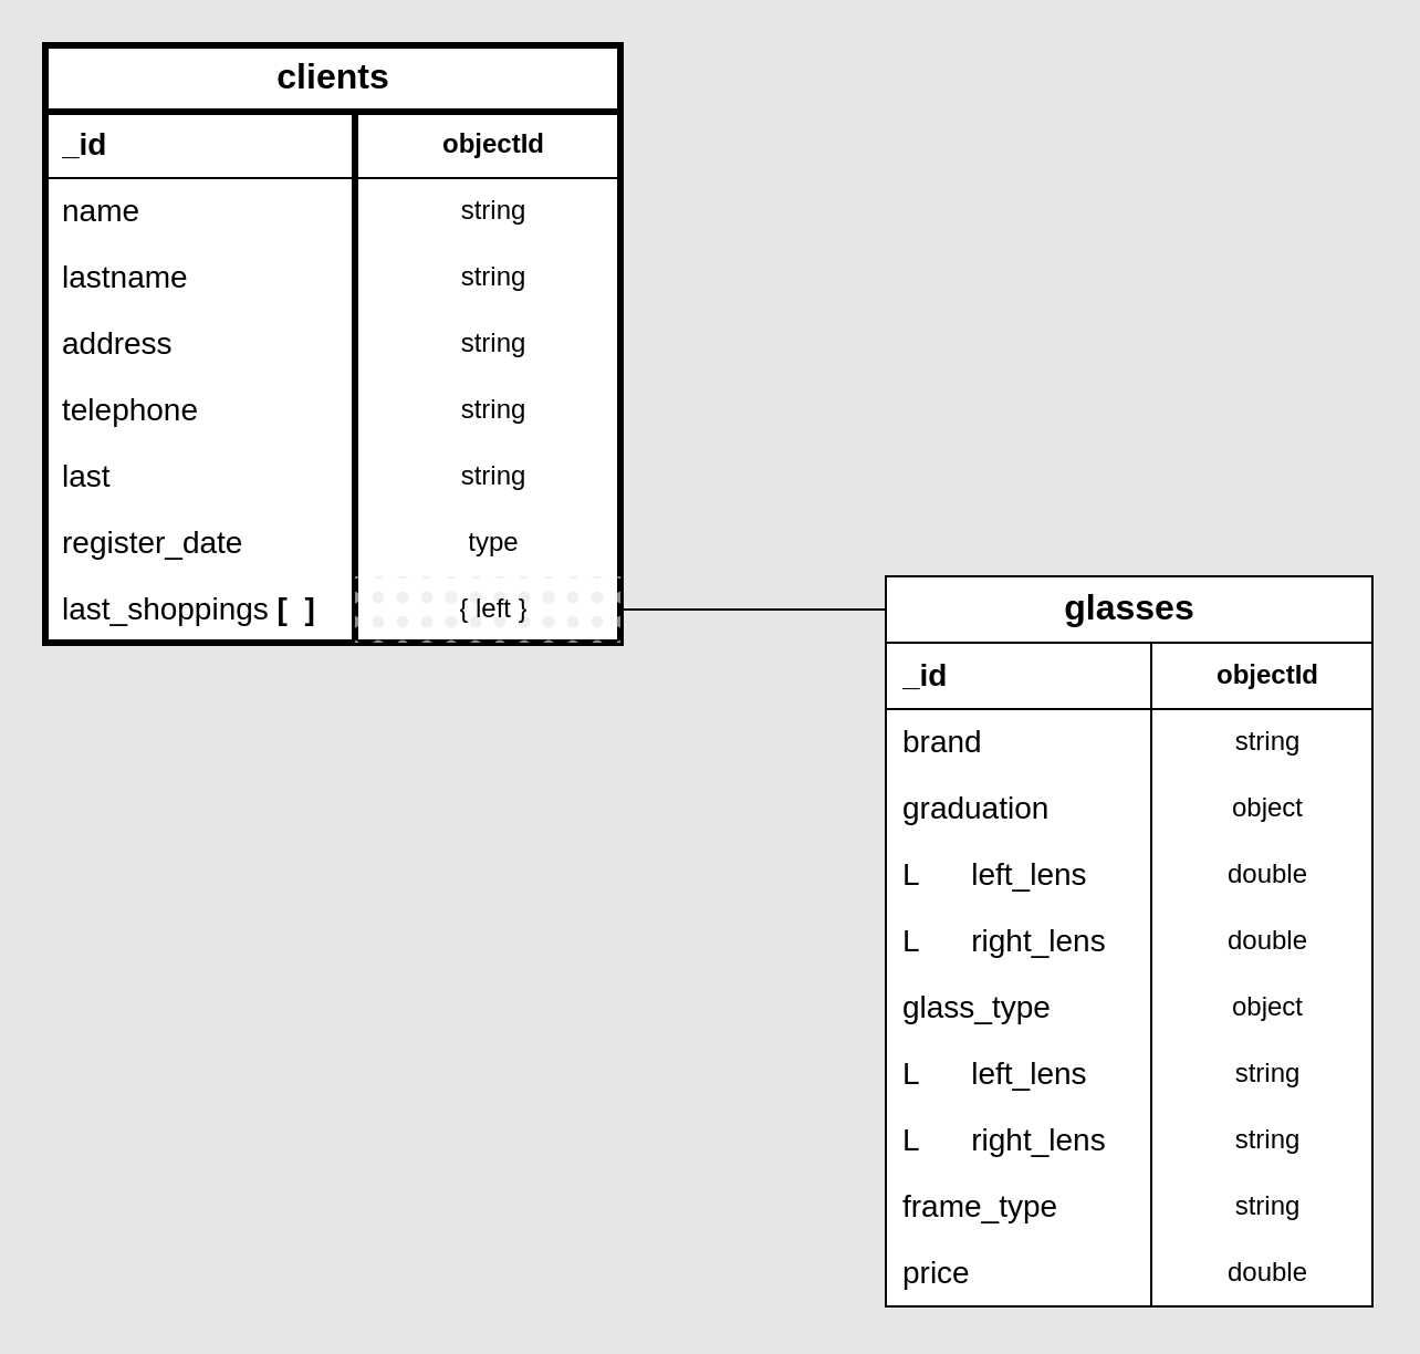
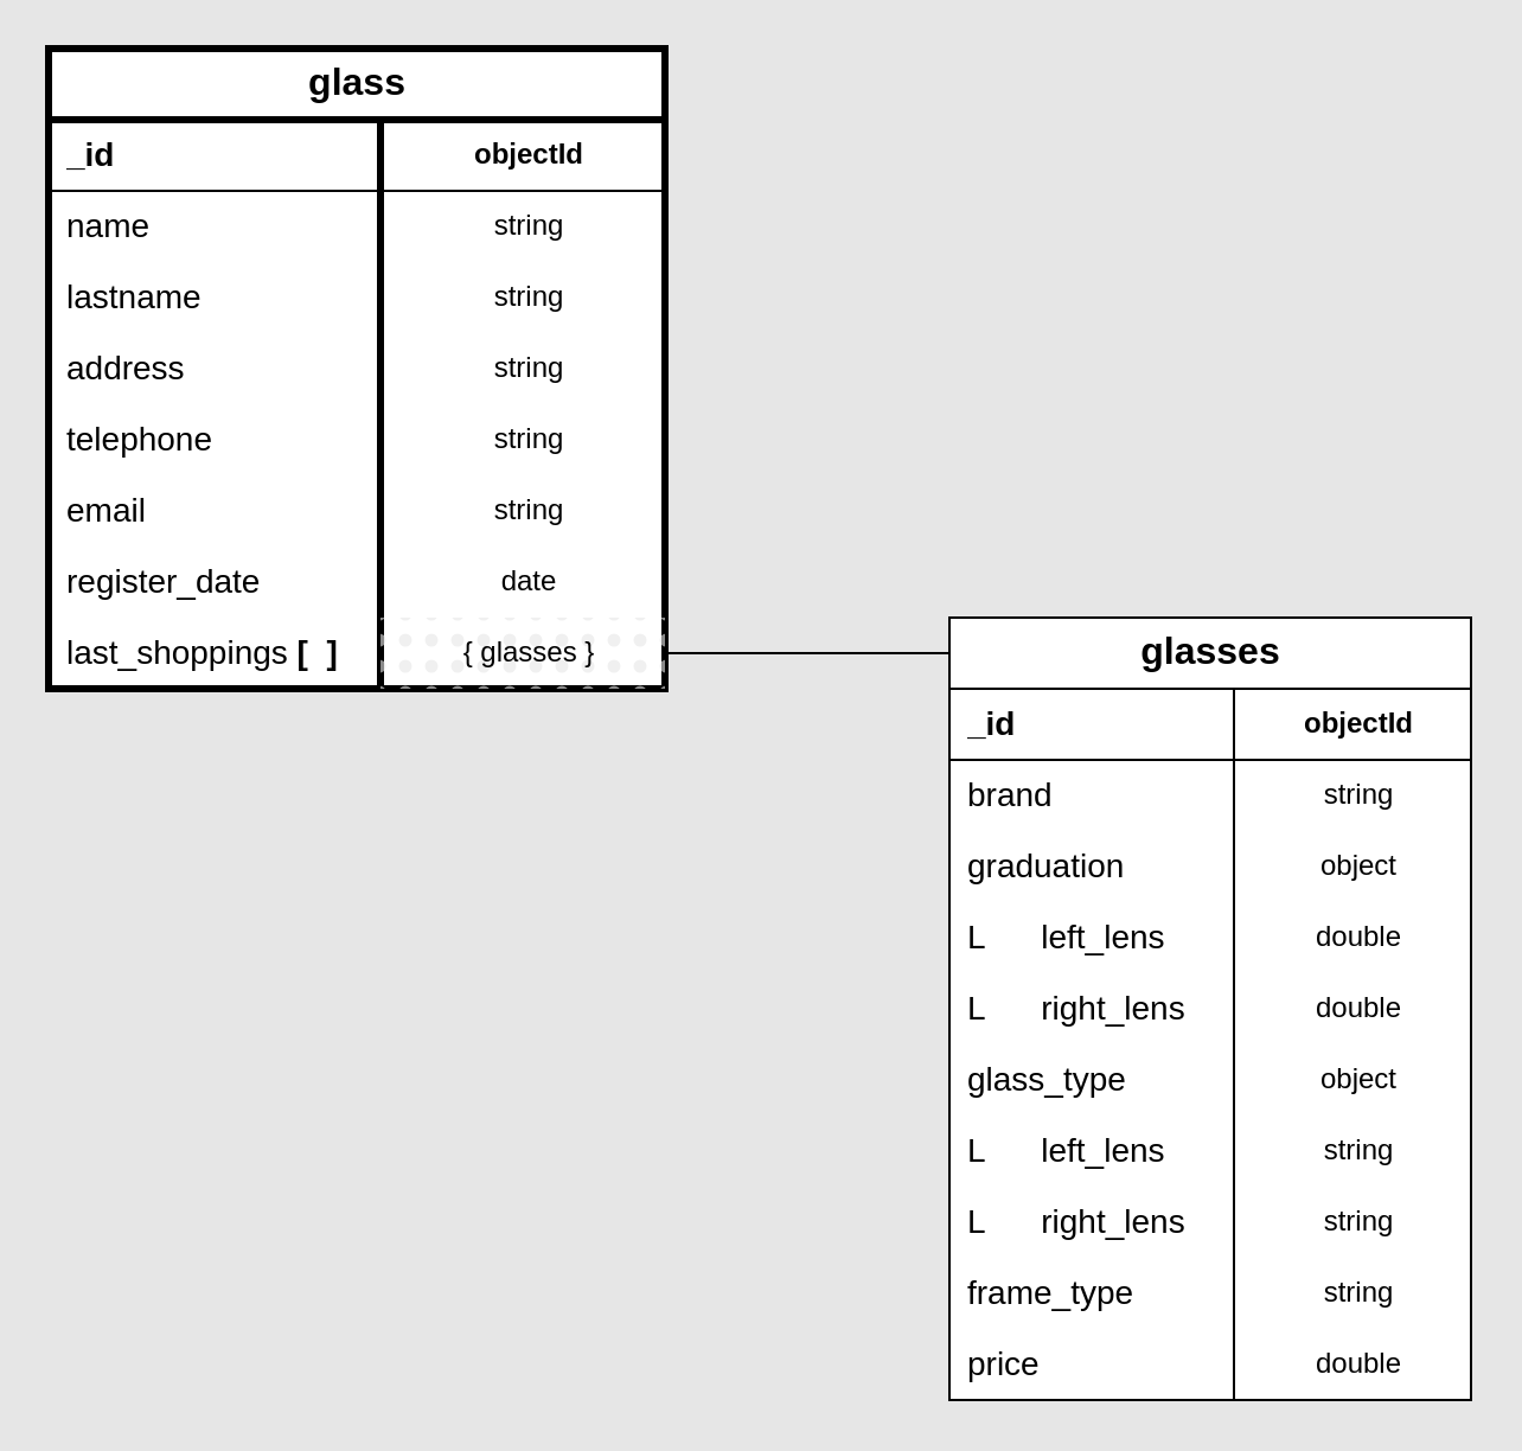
- <mxCell id="33" value="&lt;font face=&quot;Helvetica&quot;&gt;clients&lt;/font&gt;" style="shape=table;startSize=30;container=1;collapsible=1;childLayout=tableLayout;fixedRows=1;rowLines=0;fontStyle=1;align=center;resizeLast=1;html=1;fontFamily=Courier New;fontSize=16;swimlaneFillColor=#FFFFFF;strokeWidth=3;" parent="1" vertex="1"><mxGeometry x="20" y="20" width="260" height="270" as="geometry" /></mxCell>
+ <mxCell id="33" value="&lt;font face=&quot;Helvetica&quot;&gt;glass&lt;/font&gt;" style="shape=table;startSize=30;container=1;collapsible=1;childLayout=tableLayout;fixedRows=1;rowLines=0;fontStyle=1;align=center;resizeLast=1;html=1;fontFamily=Courier New;fontSize=16;swimlaneFillColor=#FFFFFF;strokeWidth=3;" parent="1" vertex="1"><mxGeometry x="20" y="20" width="260" height="270" as="geometry" /></mxCell>
- <mxCell id="50" value="last" style="shape=partialRectangle;connectable=0;fillColor=none;top=0;left=0;bottom=0;right=0;align=left;spacingLeft=6;overflow=hidden;whiteSpace=wrap;html=1;fontFamily=Helvetica;fontSize=14;" parent="49" vertex="1"><mxGeometry width="140" height="30" as="geometry"><mxRectangle width="140" height="30" as="alternateBounds" /></mxGeometry></mxCell>
+ <mxCell id="50" value="email" style="shape=partialRectangle;connectable=0;fillColor=none;top=0;left=0;bottom=0;right=0;align=left;spacingLeft=6;overflow=hidden;whiteSpace=wrap;html=1;fontFamily=Helvetica;fontSize=14;" parent="49" vertex="1"><mxGeometry width="140" height="30" as="geometry"><mxRectangle width="140" height="30" as="alternateBounds" /></mxGeometry></mxCell>
- <mxCell id="54" value="type" style="shape=partialRectangle;connectable=0;fillColor=none;top=0;left=0;bottom=0;right=0;align=center;spacingLeft=6;overflow=hidden;whiteSpace=wrap;html=1;" parent="52" vertex="1"><mxGeometry x="140" width="120" height="30" as="geometry"><mxRectangle width="120" height="30" as="alternateBounds" /></mxGeometry></mxCell>
+ <mxCell id="54" value="date" style="shape=partialRectangle;connectable=0;fillColor=none;top=0;left=0;bottom=0;right=0;align=center;spacingLeft=6;overflow=hidden;whiteSpace=wrap;html=1;" parent="52" vertex="1"><mxGeometry x="140" width="120" height="30" as="geometry"><mxRectangle width="120" height="30" as="alternateBounds" /></mxGeometry></mxCell>
- <mxCell id="57" value="{ left }" style="shape=partialRectangle;connectable=0;fillColor=#E6E6E6;top=0;left=0;bottom=0;right=0;align=center;spacingLeft=6;overflow=hidden;whiteSpace=wrap;html=1;fillStyle=dots;opacity=60;" parent="55" vertex="1"><mxGeometry x="140" width="120" height="30" as="geometry"><mxRectangle width="120" height="30" as="alternateBounds" /></mxGeometry></mxCell>
+ <mxCell id="57" value="{ glasses }" style="shape=partialRectangle;connectable=0;fillColor=#E6E6E6;top=0;left=0;bottom=0;right=0;align=center;spacingLeft=6;overflow=hidden;whiteSpace=wrap;html=1;fillStyle=dots;opacity=60;" parent="55" vertex="1"><mxGeometry x="140" width="120" height="30" as="geometry"><mxRectangle width="120" height="30" as="alternateBounds" /></mxGeometry></mxCell>
